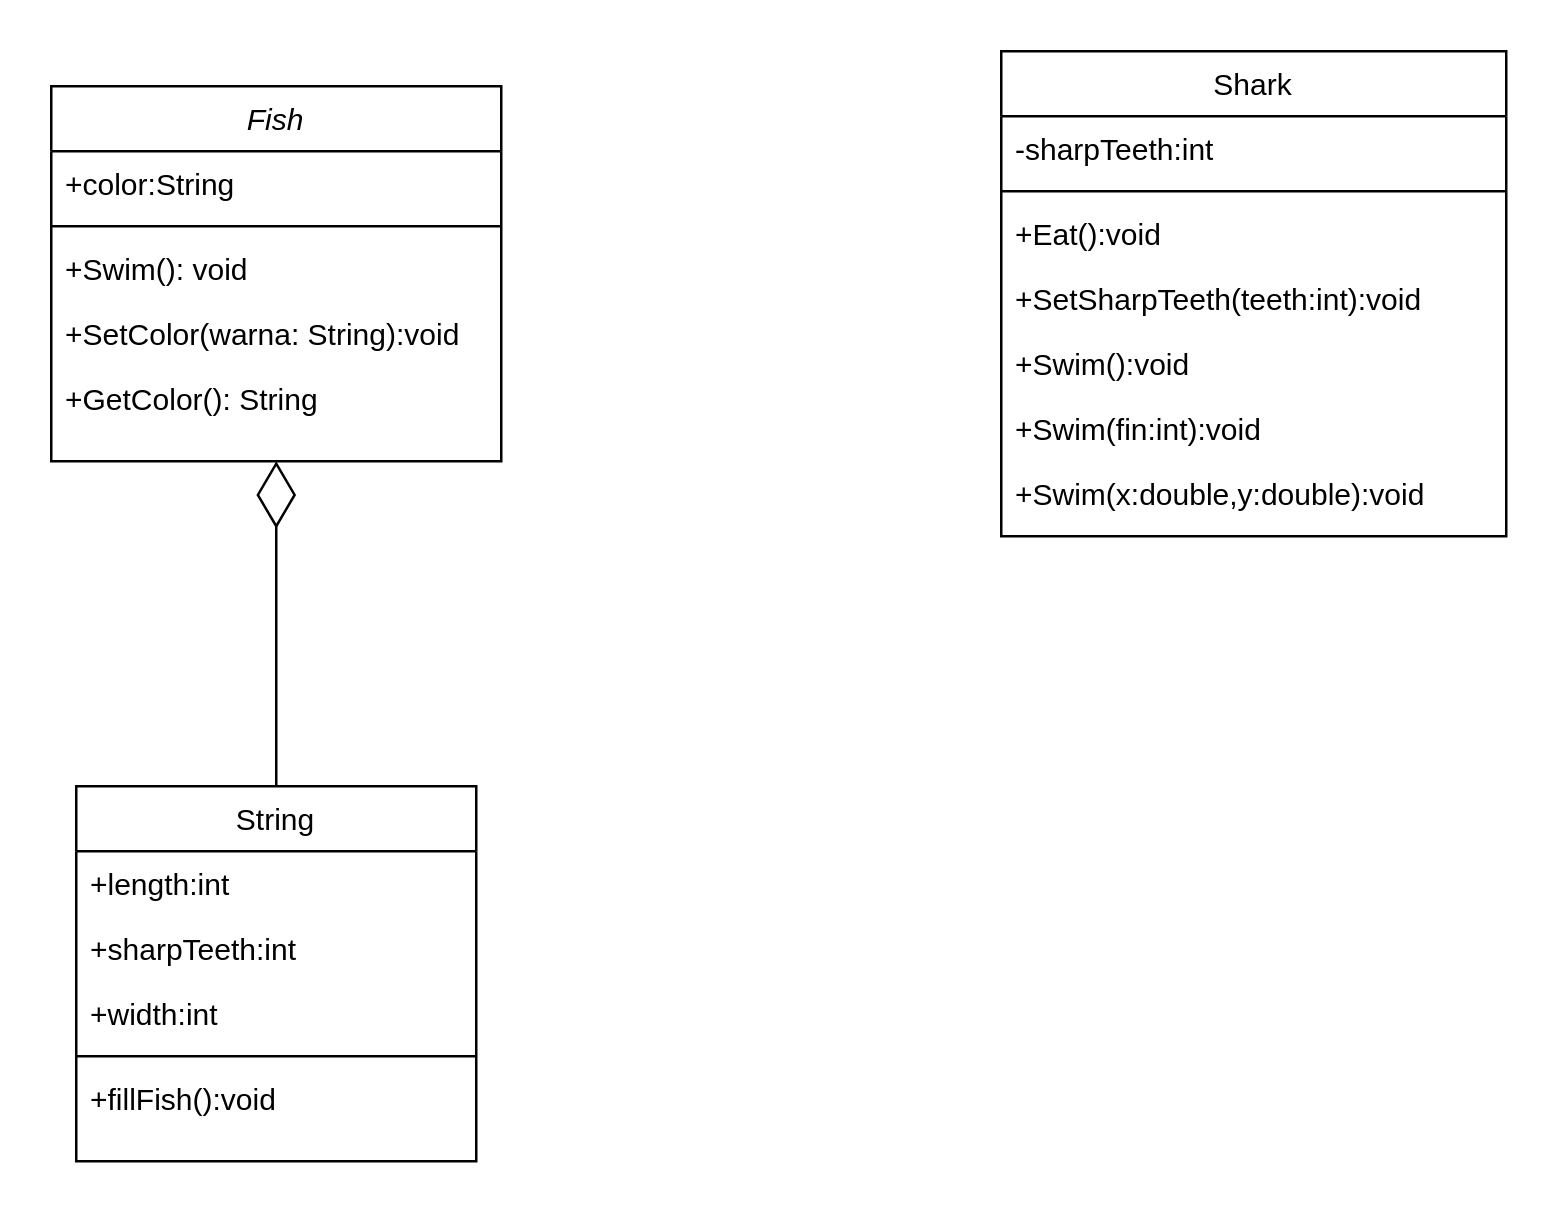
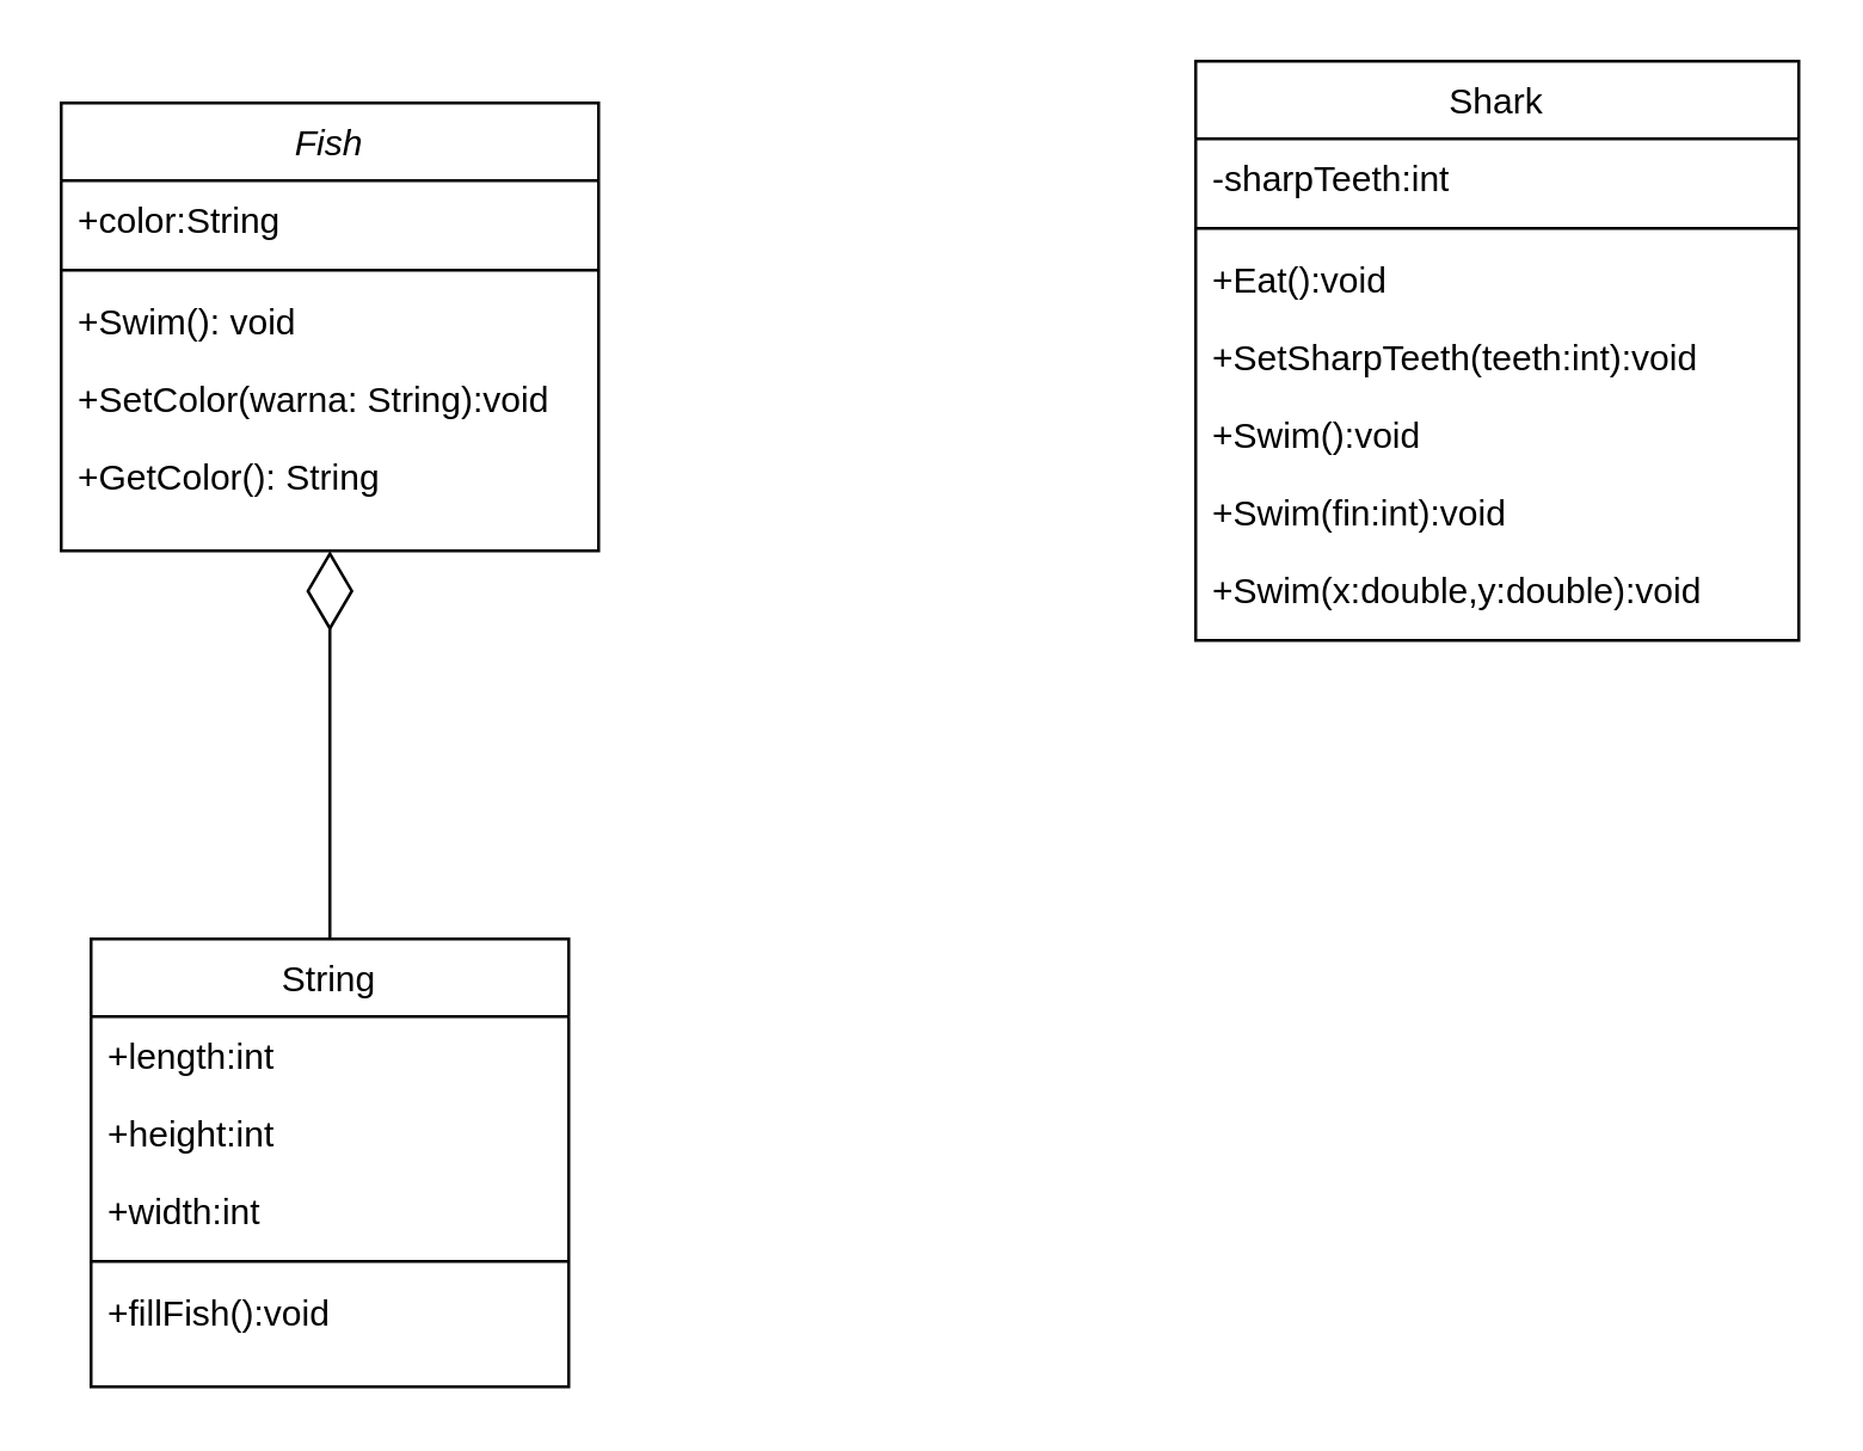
- <mxCell id="10" value="+sharpTeeth:int" style="text;align=left;verticalAlign=top;spacingLeft=4;spacingRight=4;overflow=hidden;rotatable=0;points=[[0,0.5],[1,0.5]];portConstraint=eastwest;rounded=0;shadow=0;html=0;" parent="8" vertex="1"><mxGeometry y="52" width="160" height="26" as="geometry" /></mxCell>
+ <mxCell id="10" value="+height:int" style="text;align=left;verticalAlign=top;spacingLeft=4;spacingRight=4;overflow=hidden;rotatable=0;points=[[0,0.5],[1,0.5]];portConstraint=eastwest;rounded=0;shadow=0;html=0;" parent="8" vertex="1"><mxGeometry y="52" width="160" height="26" as="geometry" /></mxCell>
